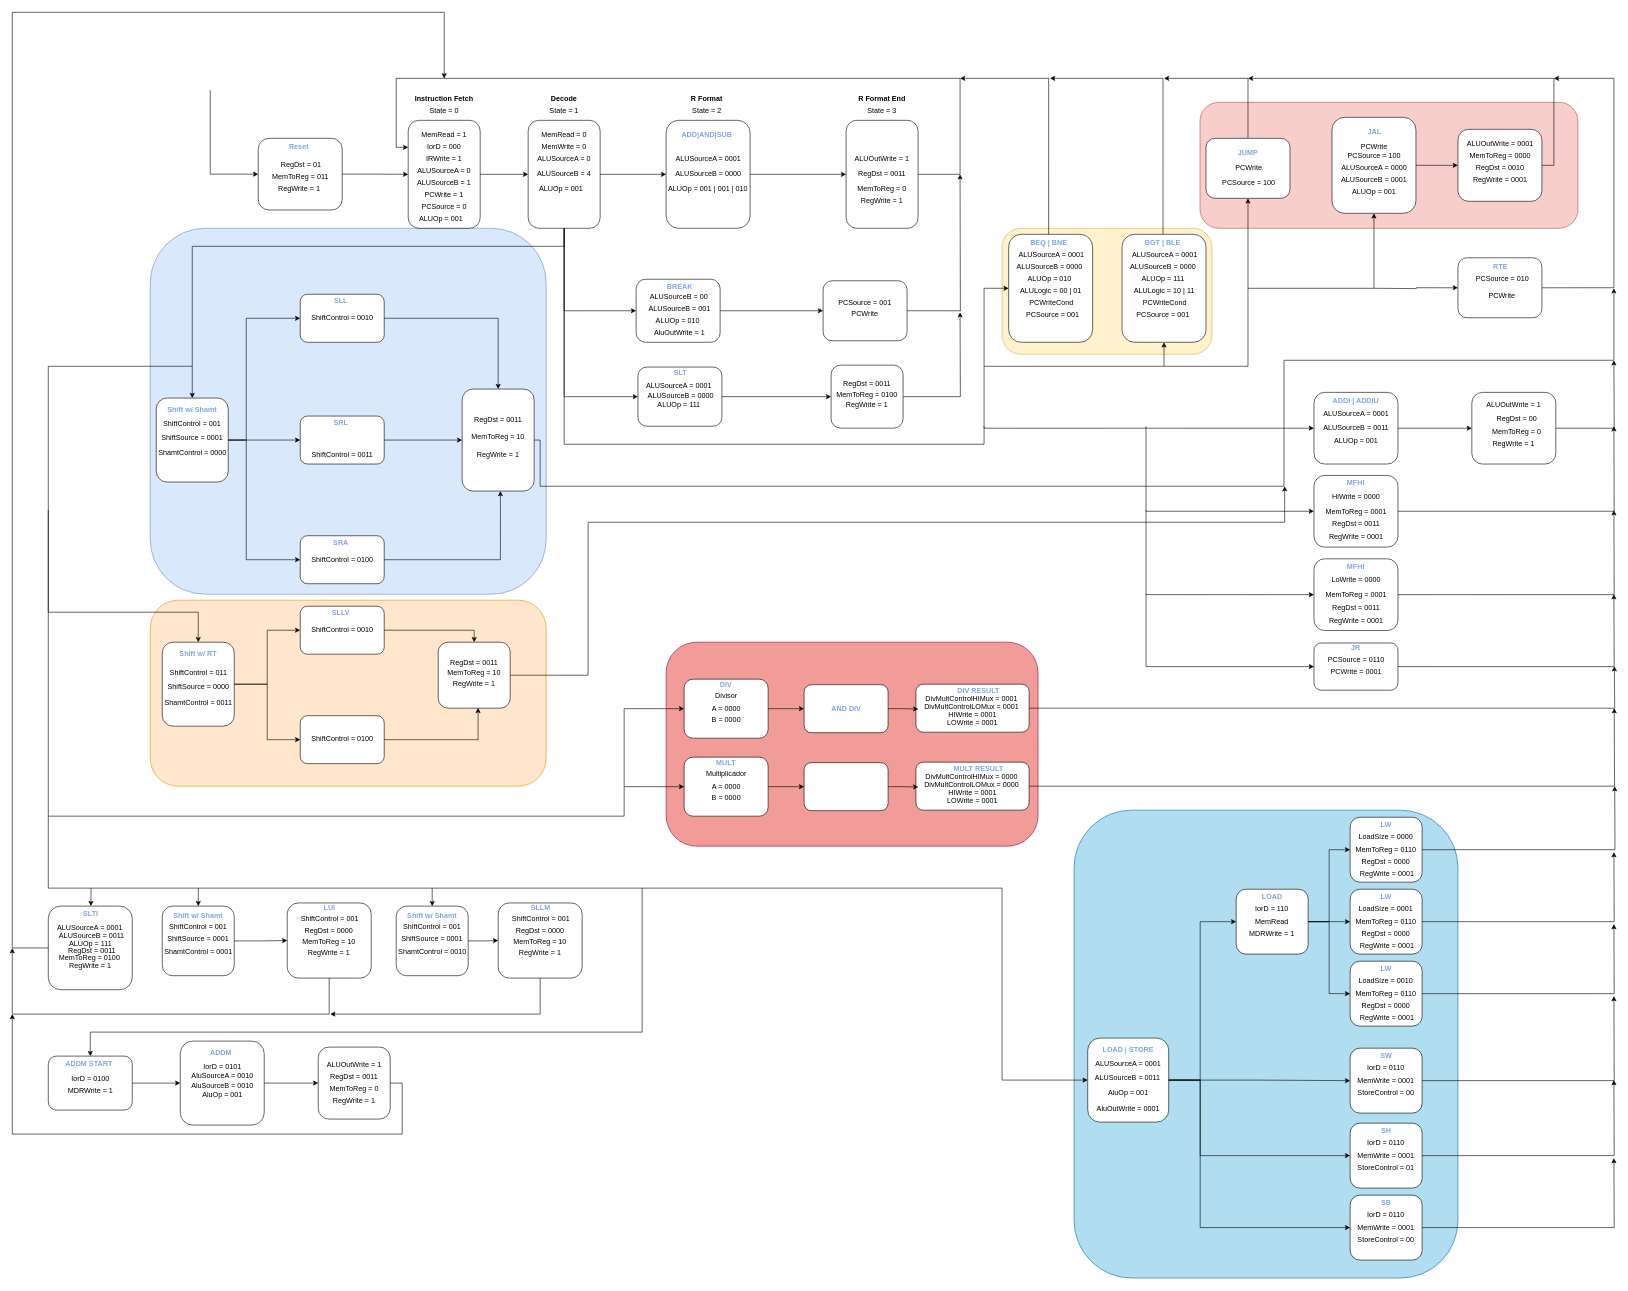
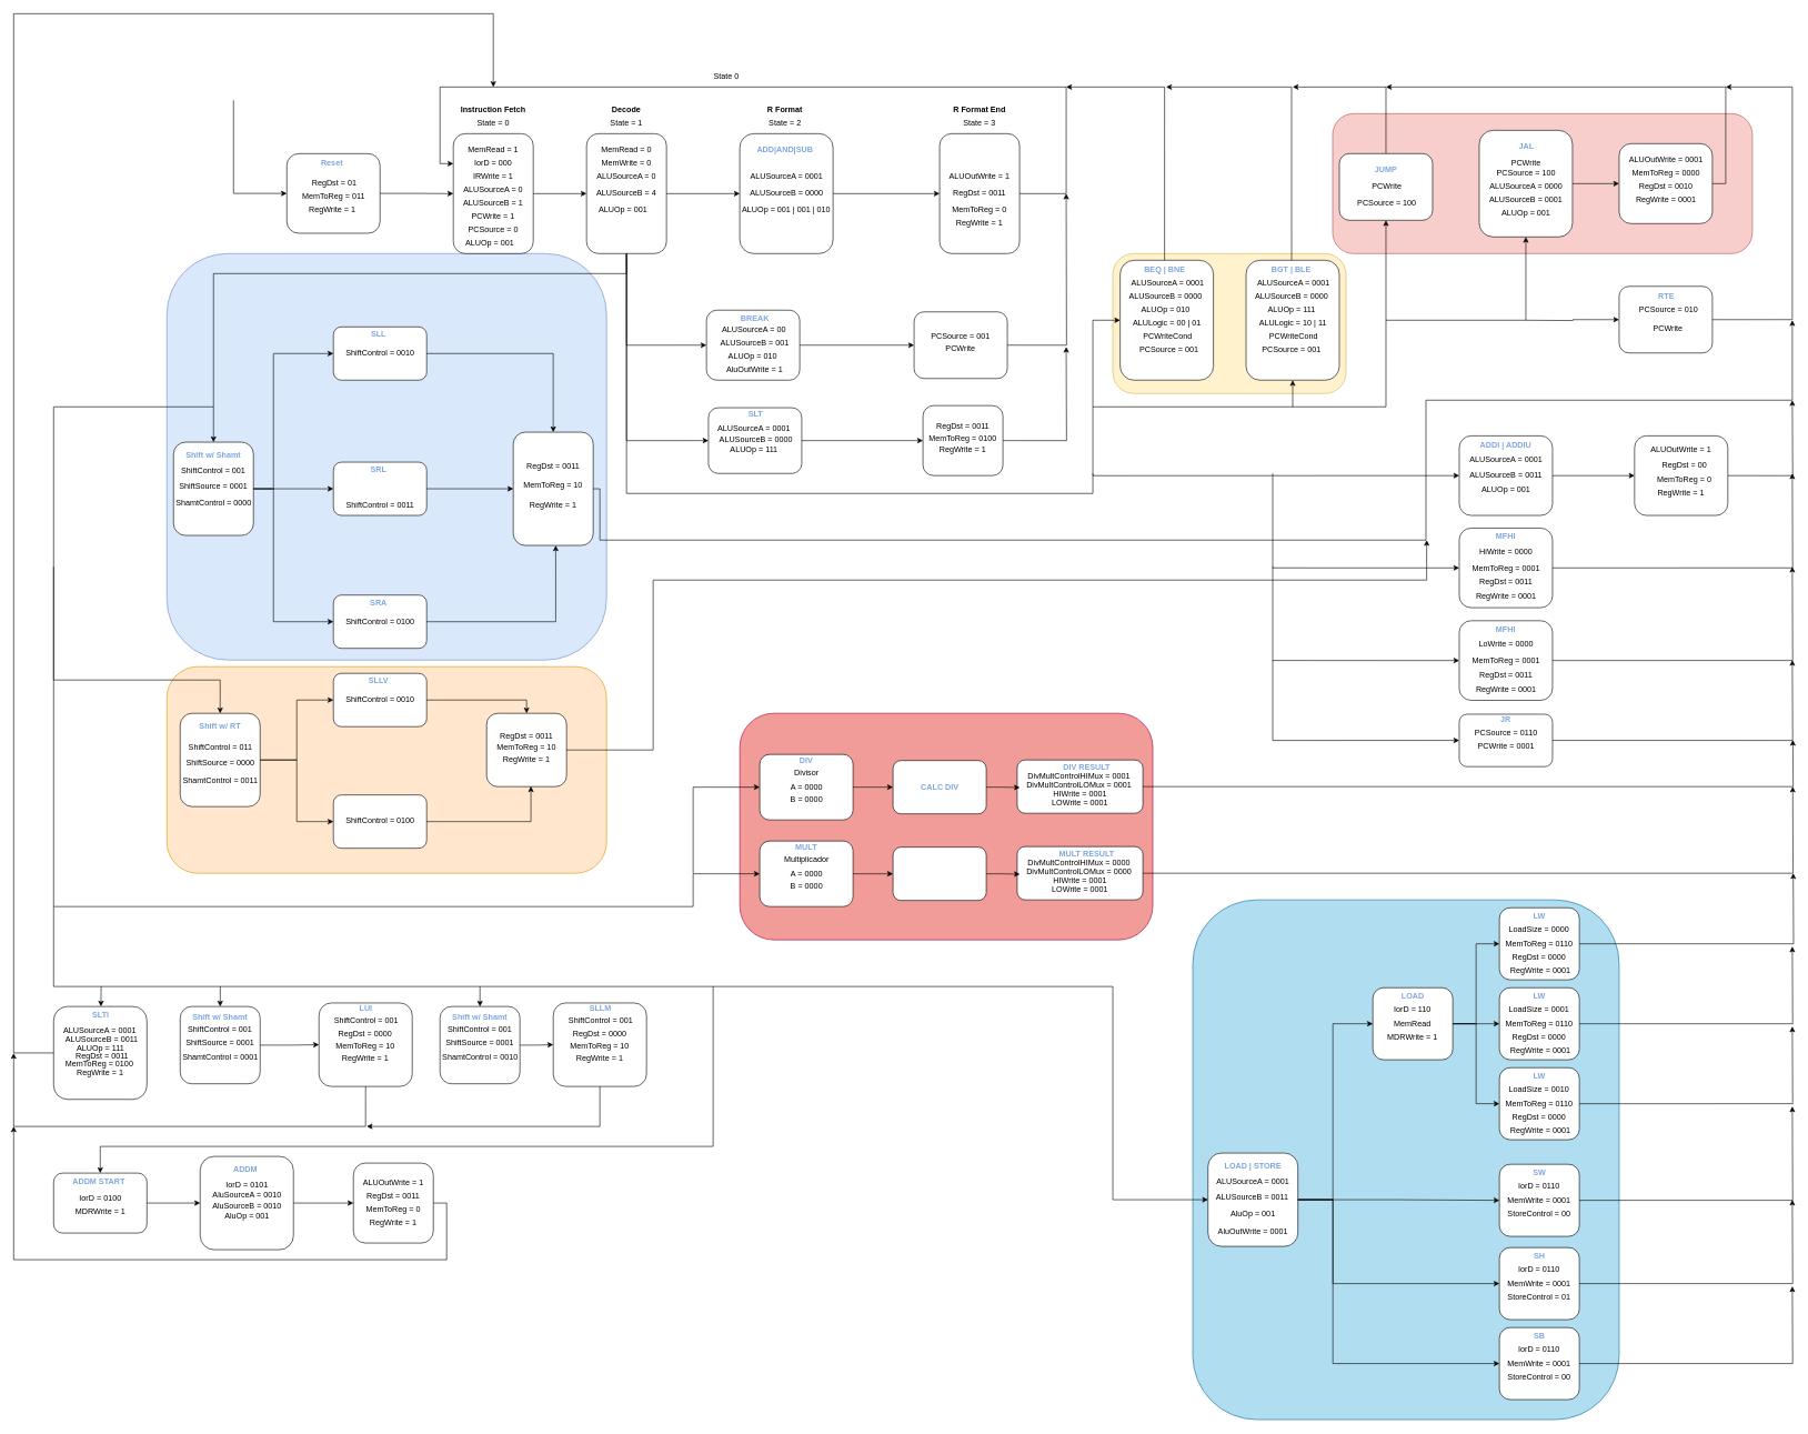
+ <mxCell id="57" value="State 0" style="text;html=1;strokeColor=none;fillColor=none;align=center;verticalAlign=middle;whiteSpace=wrap;rounded=0;" parent="1" vertex="1"><mxGeometry x="1060" y="100" width="60" height="30" as="geometry" /></mxCell>
- <mxCell id="93" value="ALUSourceB = 00" style="text;html=1;strokeColor=none;fillColor=none;align=center;verticalAlign=middle;whiteSpace=wrap;rounded=0;" parent="1" vertex="1"><mxGeometry x="1073" y="481.13" width="116.667" height="26.133" as="geometry" /></mxCell>
+ <mxCell id="93" value="ALUSourceA = 00" style="text;html=1;strokeColor=none;fillColor=none;align=center;verticalAlign=middle;whiteSpace=wrap;rounded=0;" parent="1" vertex="1"><mxGeometry x="1073" y="481.13" width="116.667" height="26.133" as="geometry" /></mxCell>
- <mxCell id="237" value="&lt;b style=&quot;color: rgb(126 , 166 , 224)&quot;&gt;AND DIV&lt;/b&gt;" style="text;html=1;strokeColor=none;fillColor=none;align=center;verticalAlign=middle;whiteSpace=wrap;rounded=0;" parent="235" vertex="1"><mxGeometry x="11.667" y="33.333" width="116.667" height="13.333" as="geometry" /></mxCell>
+ <mxCell id="237" value="&lt;b style=&quot;color: rgb(126 , 166 , 224)&quot;&gt;CALC DIV&lt;/b&gt;" style="text;html=1;strokeColor=none;fillColor=none;align=center;verticalAlign=middle;whiteSpace=wrap;rounded=0;" parent="235" vertex="1"><mxGeometry x="11.667" y="33.333" width="116.667" height="13.333" as="geometry" /></mxCell>
